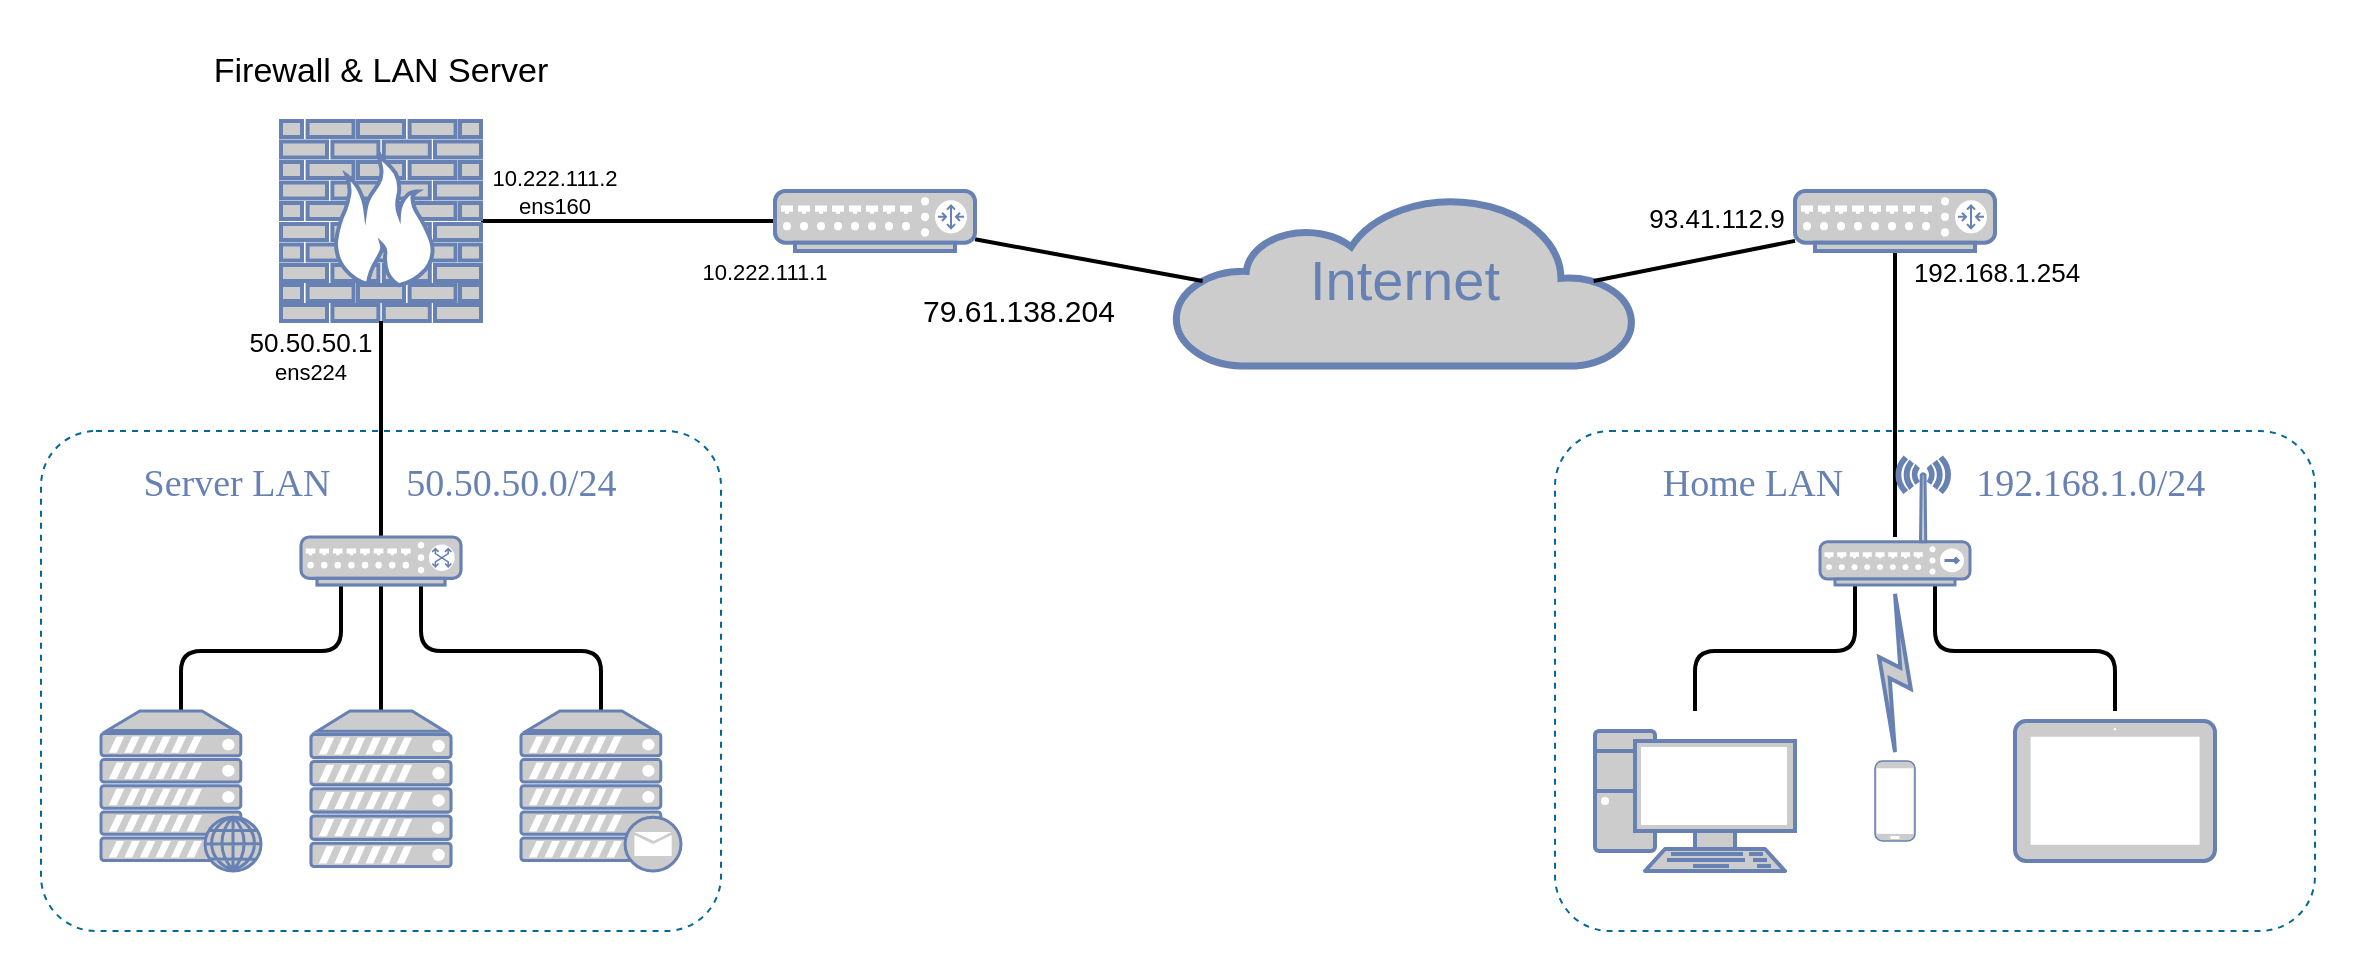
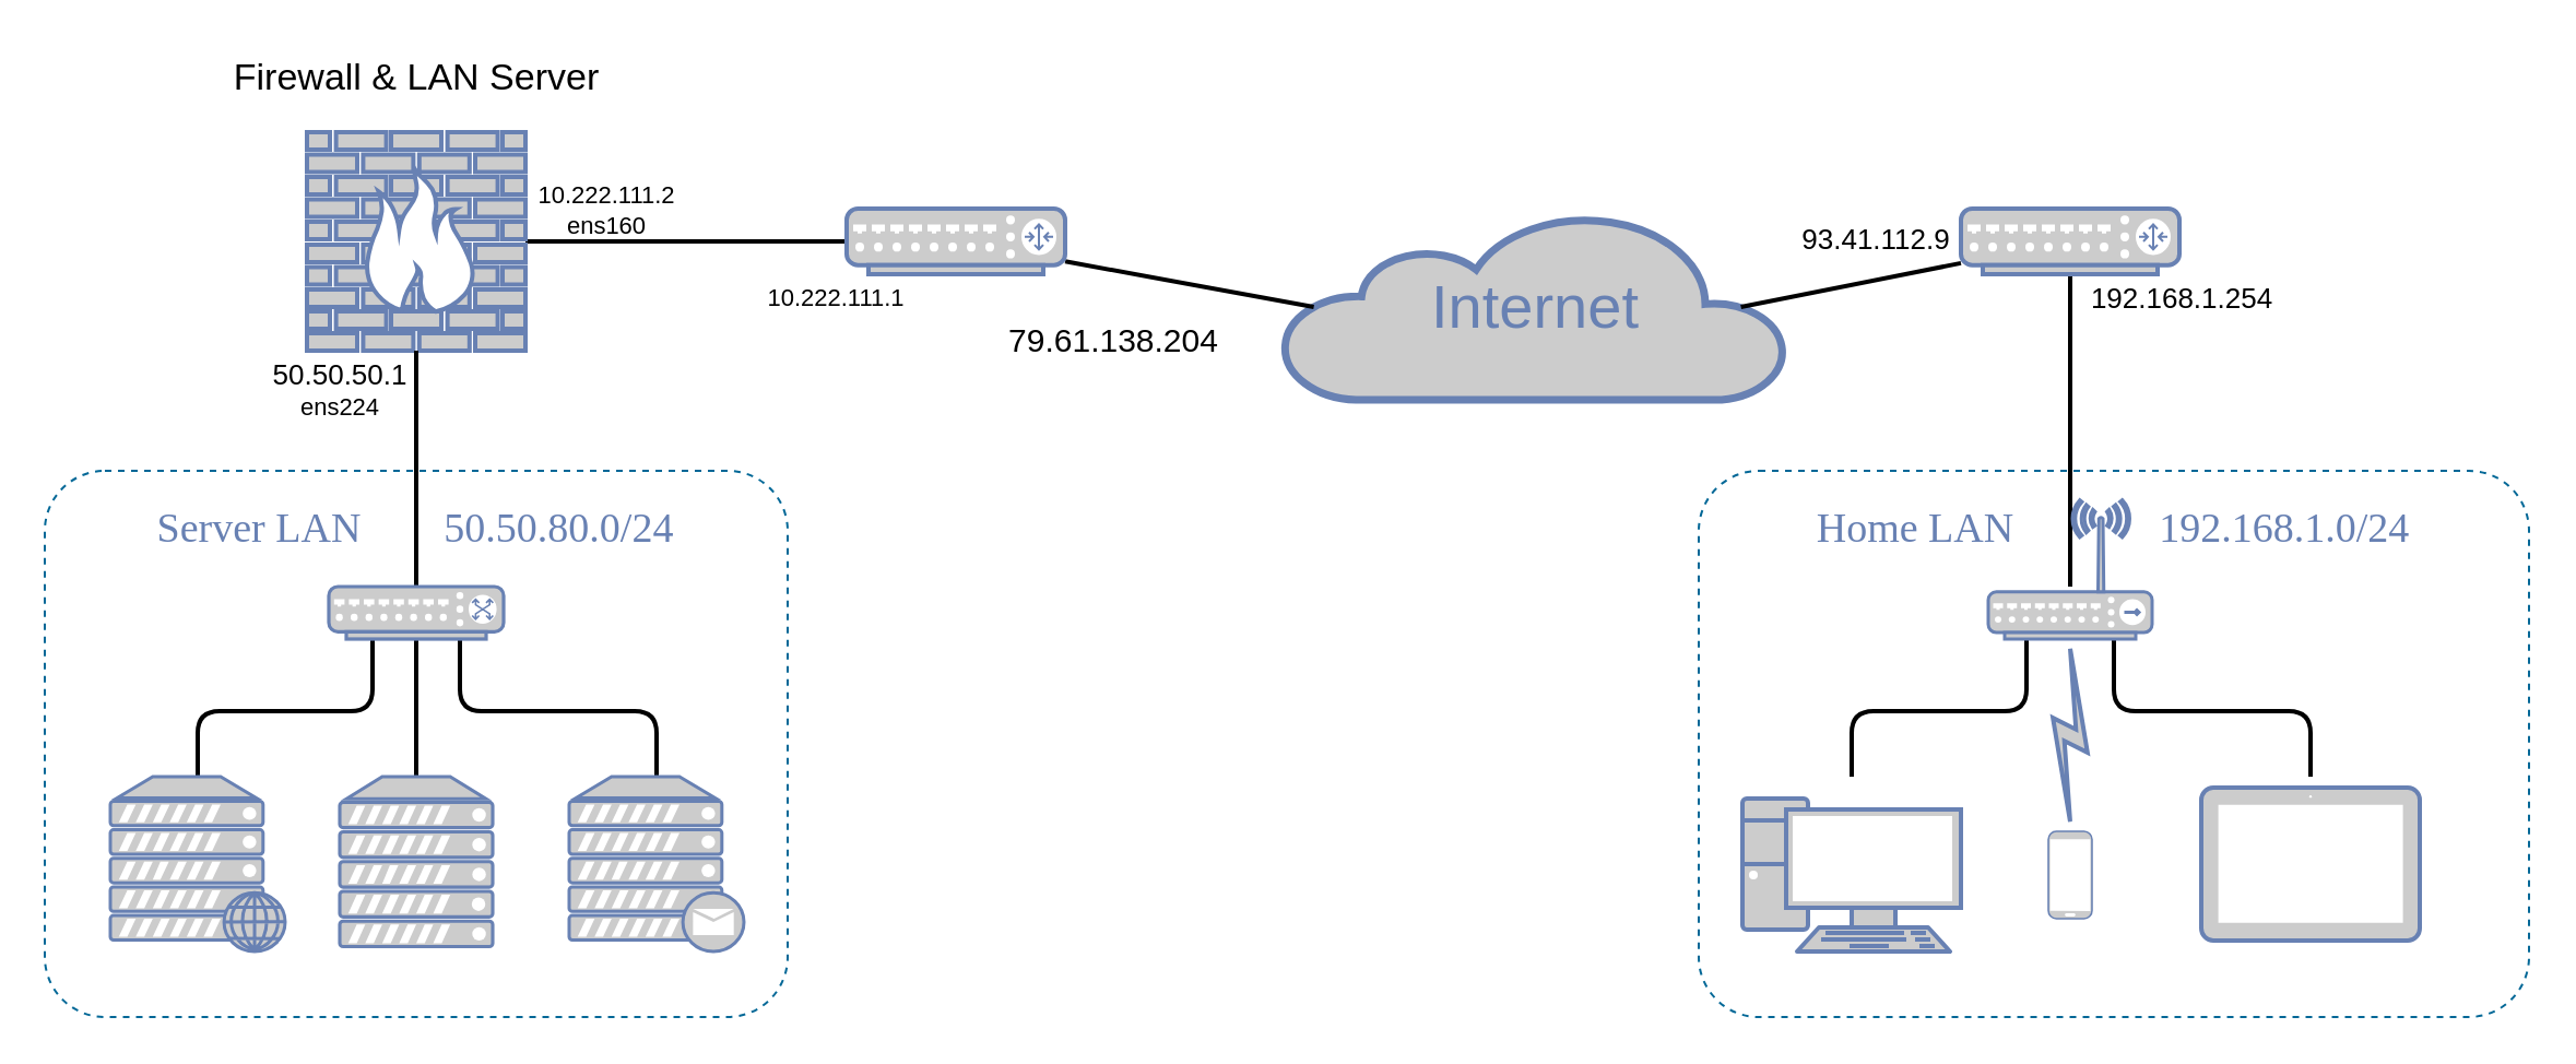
- <mxCell id="2" value="&lt;font style=&quot;font-size: 19px;&quot;&gt;Server LAN&amp;nbsp; &amp;nbsp; &amp;nbsp; &amp;nbsp; 50.50.50.0/24&lt;/font&gt;" style="rounded=1;whiteSpace=wrap;html=1;shadow=0;comic=0;strokeColor=#036897;strokeWidth=1;fillColor=none;fontFamily=Verdana;fontSize=28;fontColor=#6881B3;align=center;arcSize=11;verticalAlign=top;dashed=1;" parent="1" vertex="1"><mxGeometry x="20" y="215" width="340" height="250" as="geometry" /></mxCell>
+ <mxCell id="2" value="&lt;font style=&quot;font-size: 19px;&quot;&gt;Server LAN&amp;nbsp; &amp;nbsp; &amp;nbsp; &amp;nbsp; 50.50.80.0/24&lt;/font&gt;" style="rounded=1;whiteSpace=wrap;html=1;shadow=0;comic=0;strokeColor=#036897;strokeWidth=1;fillColor=none;fontFamily=Verdana;fontSize=28;fontColor=#6881B3;align=center;arcSize=11;verticalAlign=top;dashed=1;" parent="1" vertex="1"><mxGeometry x="20" y="215" width="340" height="250" as="geometry" /></mxCell>
